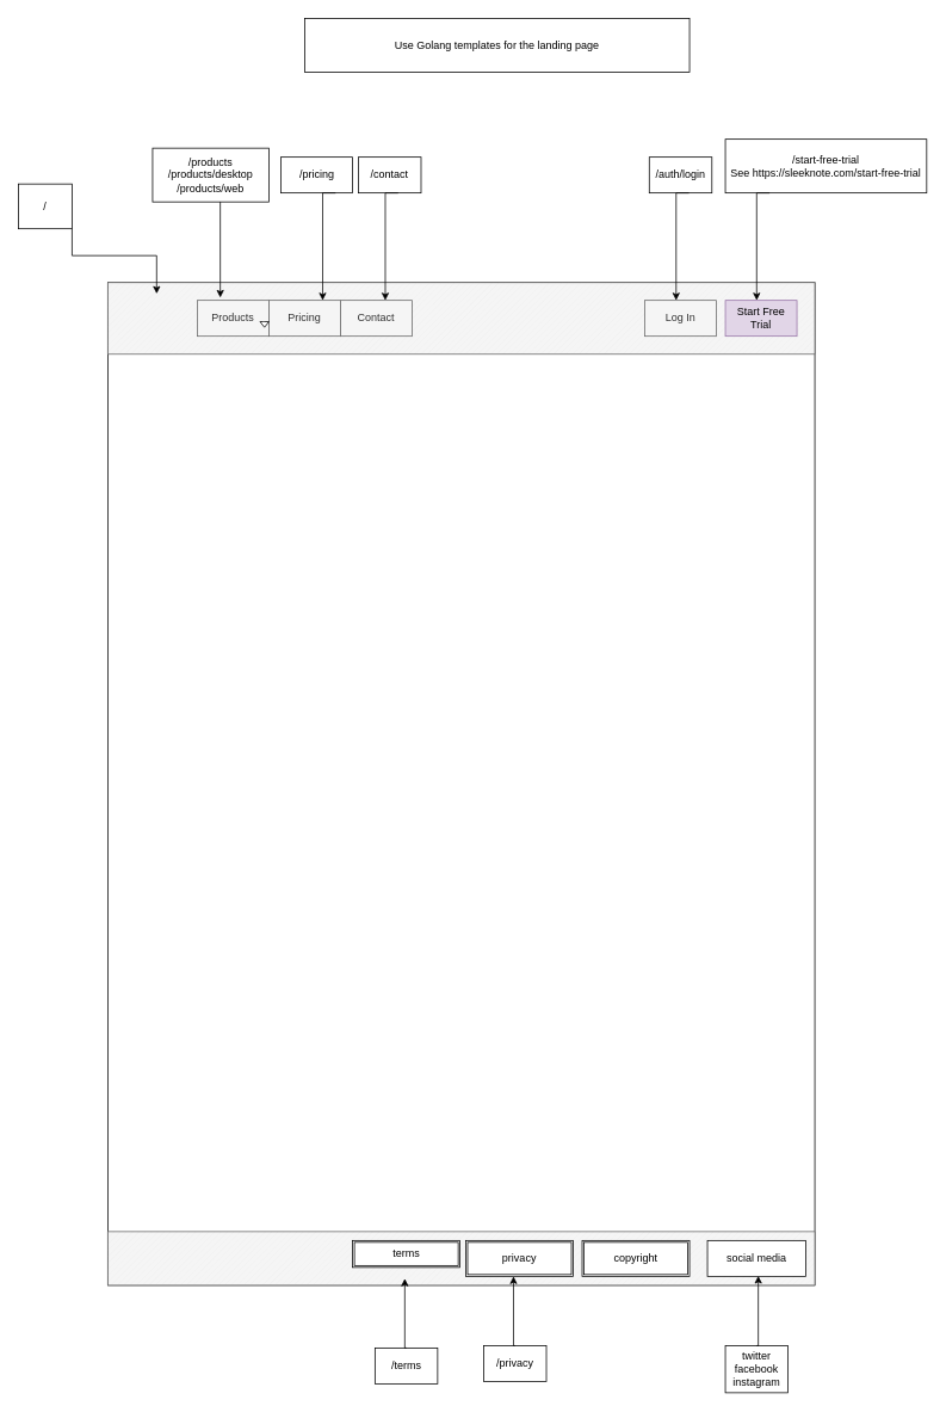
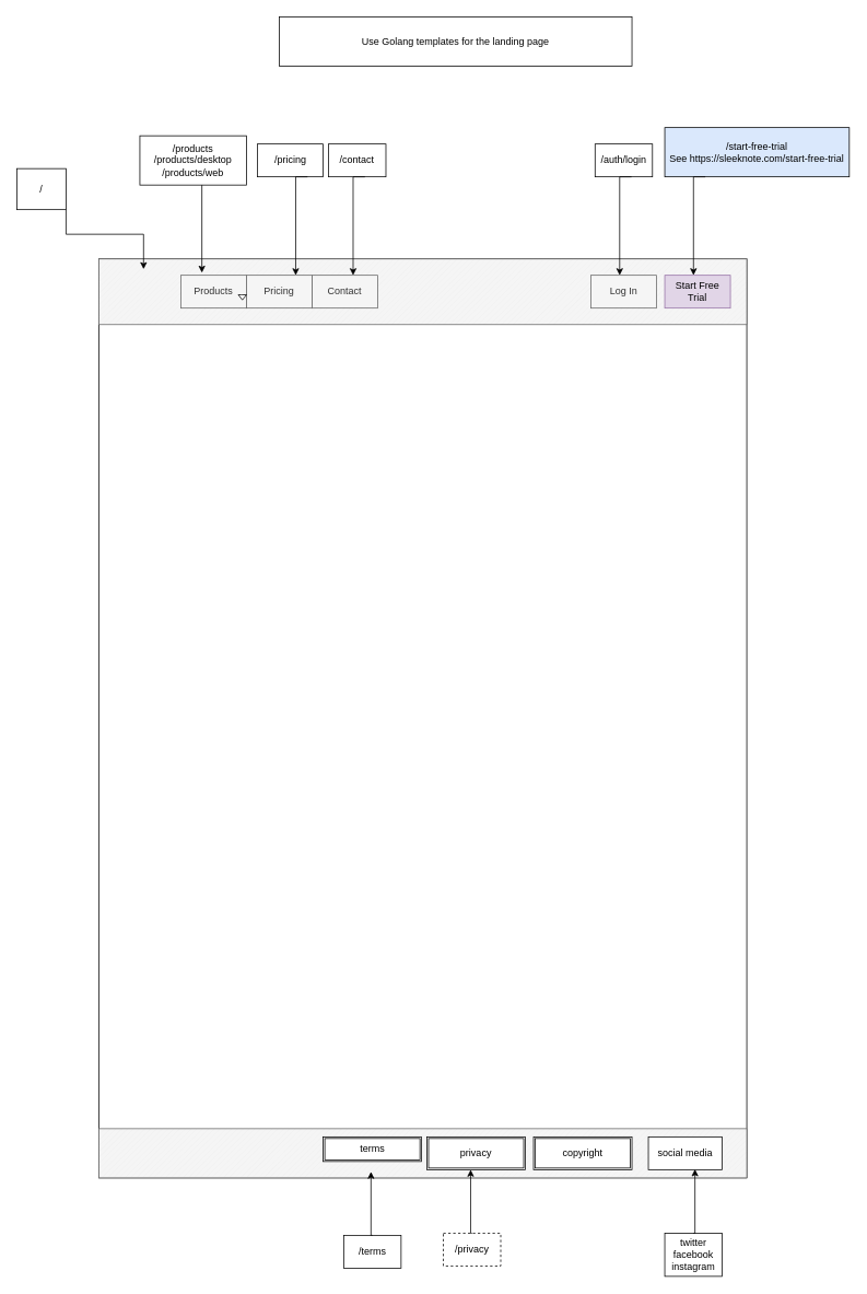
- <mxCell id="25" value="/start-free-trial&lt;br&gt;See&amp;nbsp;https://sleeknote.com/start-free-trial" style="rounded=0;whiteSpace=wrap;html=1;" vertex="1" parent="1"><mxGeometry x="810" y="155" width="225" height="60" as="geometry" /></mxCell>
+ <mxCell id="25" value="/start-free-trial&lt;br&gt;See&amp;nbsp;https://sleeknote.com/start-free-trial" style="rounded=0;whiteSpace=wrap;html=1;fillColor=#dae8fc;" vertex="1" parent="1"><mxGeometry x="810" y="155" width="225" height="60" as="geometry" /></mxCell>
- <mxCell id="6" value="social media" style="rounded=0;whiteSpace=wrap;html=1;" vertex="1" parent="1"><mxGeometry x="790" y="1385" width="110" height="40" as="geometry" /></mxCell>
+ <mxCell id="6" value="social media" style="rounded=0;whiteSpace=wrap;html=1;" vertex="1" parent="1"><mxGeometry x="790" y="1385" width="90" height="40" as="geometry" /></mxCell>
- <mxCell id="32" value="/privacy" style="rounded=0;whiteSpace=wrap;html=1;" vertex="1" parent="1"><mxGeometry x="540" y="1502.44" width="70" height="40" as="geometry" /></mxCell>
+ <mxCell id="32" value="/privacy" style="rounded=0;whiteSpace=wrap;html=1;dashed=1;" vertex="1" parent="1"><mxGeometry x="540" y="1502.44" width="70" height="40" as="geometry" /></mxCell>
